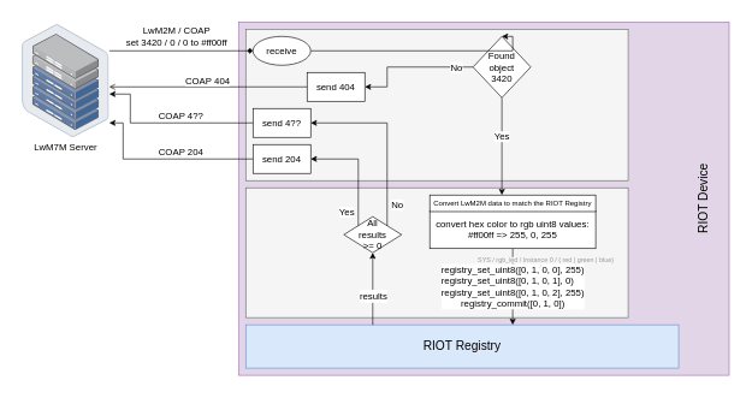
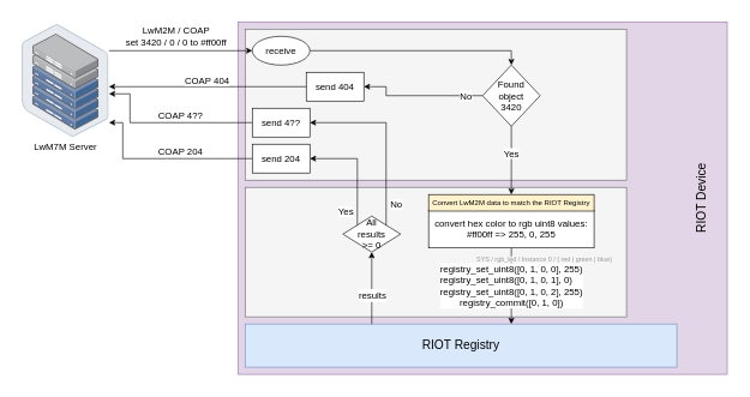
- <mxCell id="7" value="&lt;font style=&quot;font-size: 13px&quot;&gt;LwM2M / COAP&lt;br&gt;set 3420 / 0 / 0 to #ff00ff&lt;/font&gt;" style="edgeStyle=elbowEdgeStyle;rounded=0;html=1;endArrow=diamond;" parent="1" source="6" target="19" edge="1"><mxGeometry x="-0.064" y="20" relative="1" as="geometry"><mxPoint x="170" y="-130" as="sourcePoint" /><mxPoint x="360" y="100" as="targetPoint" /><Array as="points"><mxPoint x="260" y="70" /><mxPoint x="140" y="70" /></Array><mxPoint as="offset" /></mxGeometry></mxCell>
+ <mxCell id="7" value="&lt;font style=&quot;font-size: 13px&quot;&gt;LwM2M / COAP&lt;br&gt;set 3420 / 0 / 0 to #ff00ff&lt;/font&gt;" style="edgeStyle=elbowEdgeStyle;rounded=0;html=1;" parent="1" source="6" target="19" edge="1"><mxGeometry x="-0.064" y="20" relative="1" as="geometry"><mxPoint x="170" y="-130" as="sourcePoint" /><mxPoint x="360" y="100" as="targetPoint" /><Array as="points"><mxPoint x="260" y="70" /><mxPoint x="140" y="70" /></Array><mxPoint as="offset" /></mxGeometry></mxCell>
- <mxCell id="9" value="&lt;font style=&quot;font-size: 13px&quot;&gt;Found &lt;br&gt;object&lt;br&gt;3420&lt;/font&gt;" style="rhombus;whiteSpace=wrap;html=1;" parent="1" vertex="1"><mxGeometry x="655" y="50" width="80" height="85" as="geometry" /></mxCell>
+ <mxCell id="9" value="&lt;font style=&quot;font-size: 13px&quot;&gt;Found &lt;br&gt;object&lt;br&gt;3420&lt;/font&gt;" style="rhombus;whiteSpace=wrap;html=1;" parent="1" vertex="1"><mxGeometry x="670" y="90" width="80" height="85" as="geometry" /></mxCell>
- <mxCell id="21" value="&lt;font style=&quot;font-size: 13px&quot;&gt;COAP 404&lt;/font&gt;" style="edgeStyle=elbowEdgeStyle;rounded=0;html=1;startArrow=none;endArrow=open;" parent="1" source="20" target="6" edge="1"><mxGeometry x="0.004" y="-8" relative="1" as="geometry"><mxPoint x="110.83" y="170" as="targetPoint" /><Array as="points"><mxPoint x="170" y="120" /></Array><mxPoint as="offset" /><mxPoint x="630" y="155" as="sourcePoint" /></mxGeometry></mxCell>
+ <mxCell id="21" value="&lt;font style=&quot;font-size: 13px&quot;&gt;COAP 404&lt;/font&gt;" style="edgeStyle=elbowEdgeStyle;rounded=0;html=1;startArrow=none;" parent="1" source="20" target="6" edge="1"><mxGeometry x="0.004" y="-8" relative="1" as="geometry"><mxPoint x="110.83" y="170" as="targetPoint" /><Array as="points"><mxPoint x="170" y="120" /></Array><mxPoint as="offset" /><mxPoint x="630" y="155" as="sourcePoint" /></mxGeometry></mxCell>
- <mxCell id="26" value="&lt;font style=&quot;font-size: 10px&quot;&gt;Convert LwM2M data to match the RIOT Registry&lt;/font&gt;" style="rounded=0;whiteSpace=wrap;html=1;" parent="24" vertex="1"><mxGeometry width="230" height="23" as="geometry" /></mxCell>
+ <mxCell id="26" value="&lt;font style=&quot;font-size: 10px&quot;&gt;Convert LwM2M data to match the RIOT Registry&lt;/font&gt;" style="rounded=0;whiteSpace=wrap;html=1;fillColor=#fff2cc;" parent="24" vertex="1"><mxGeometry width="230" height="23" as="geometry" /></mxCell>
